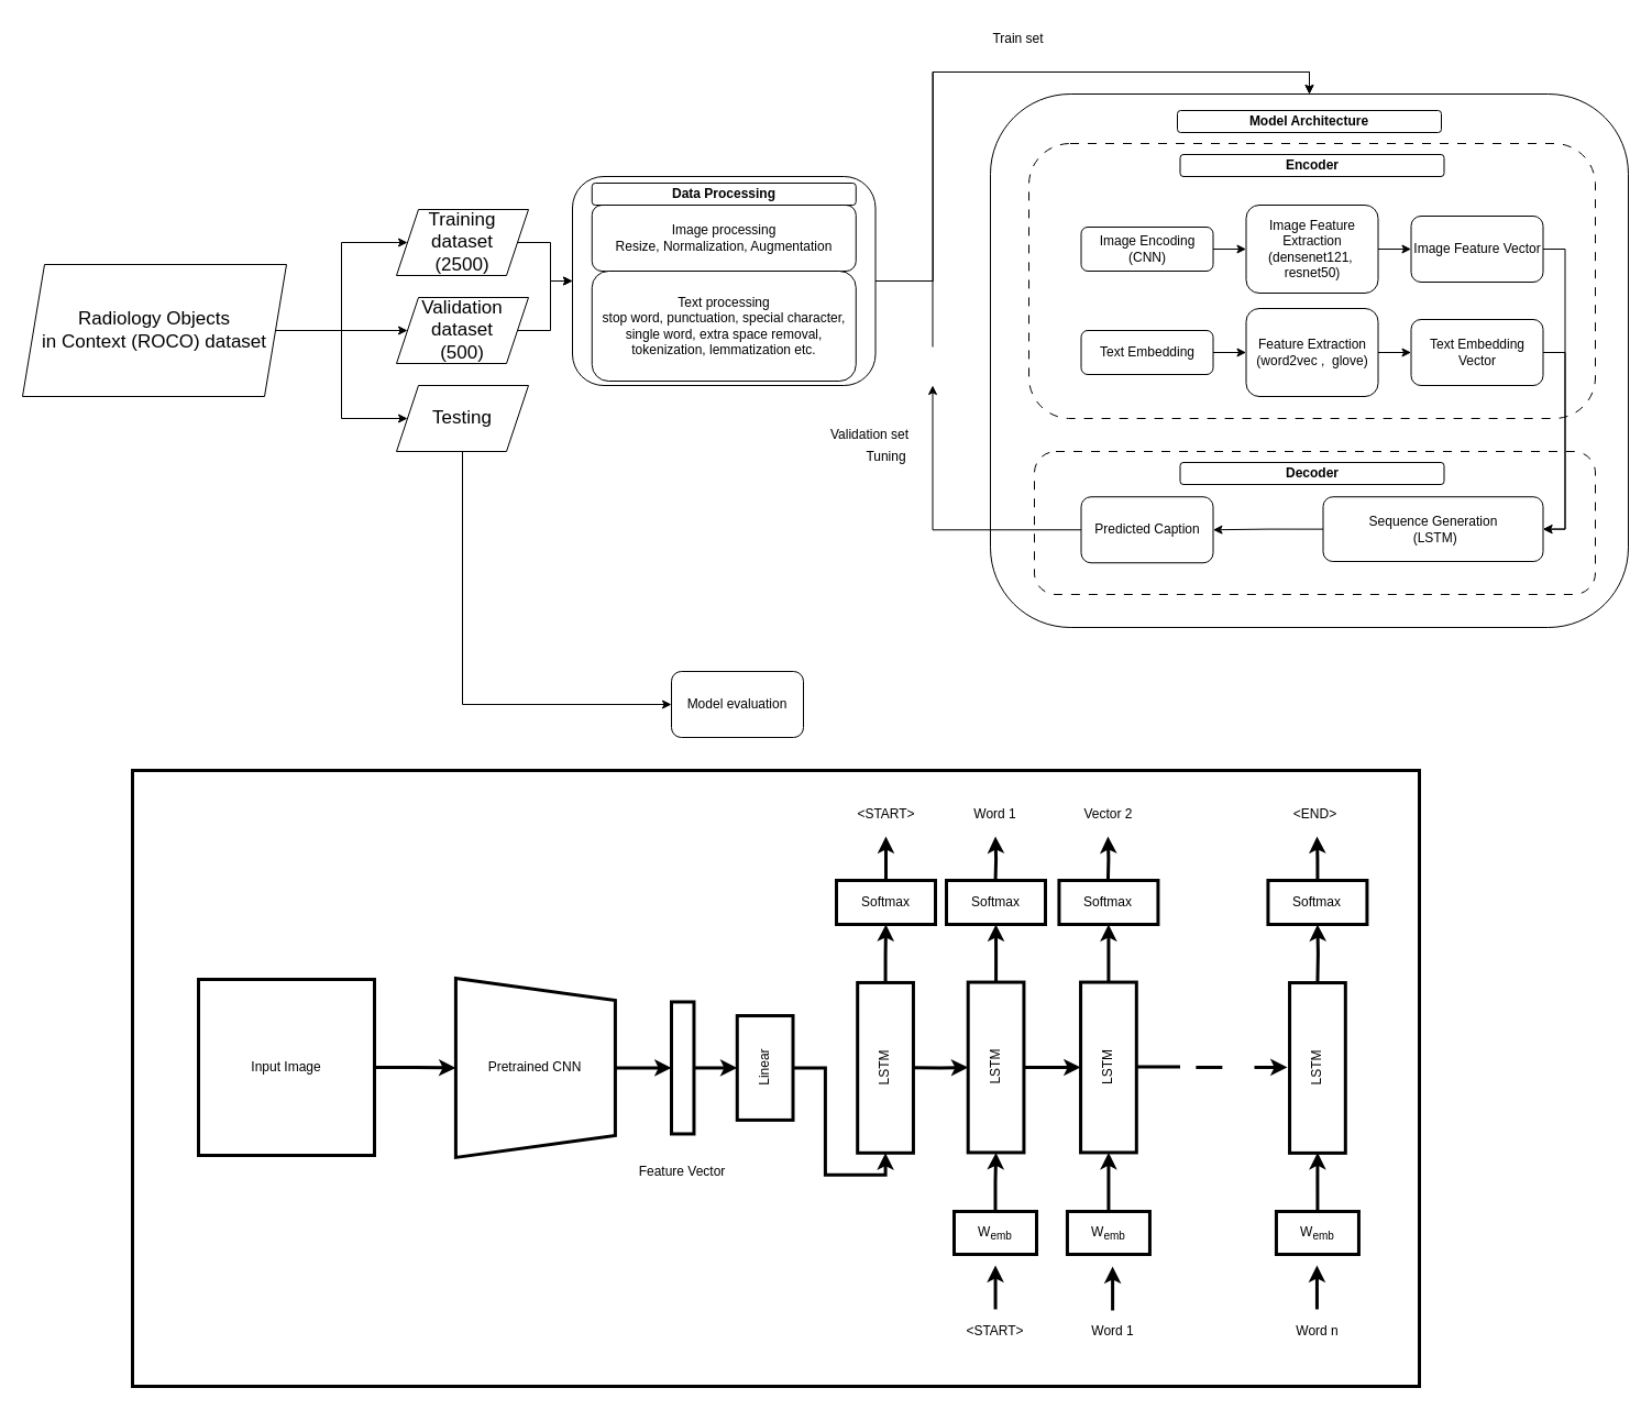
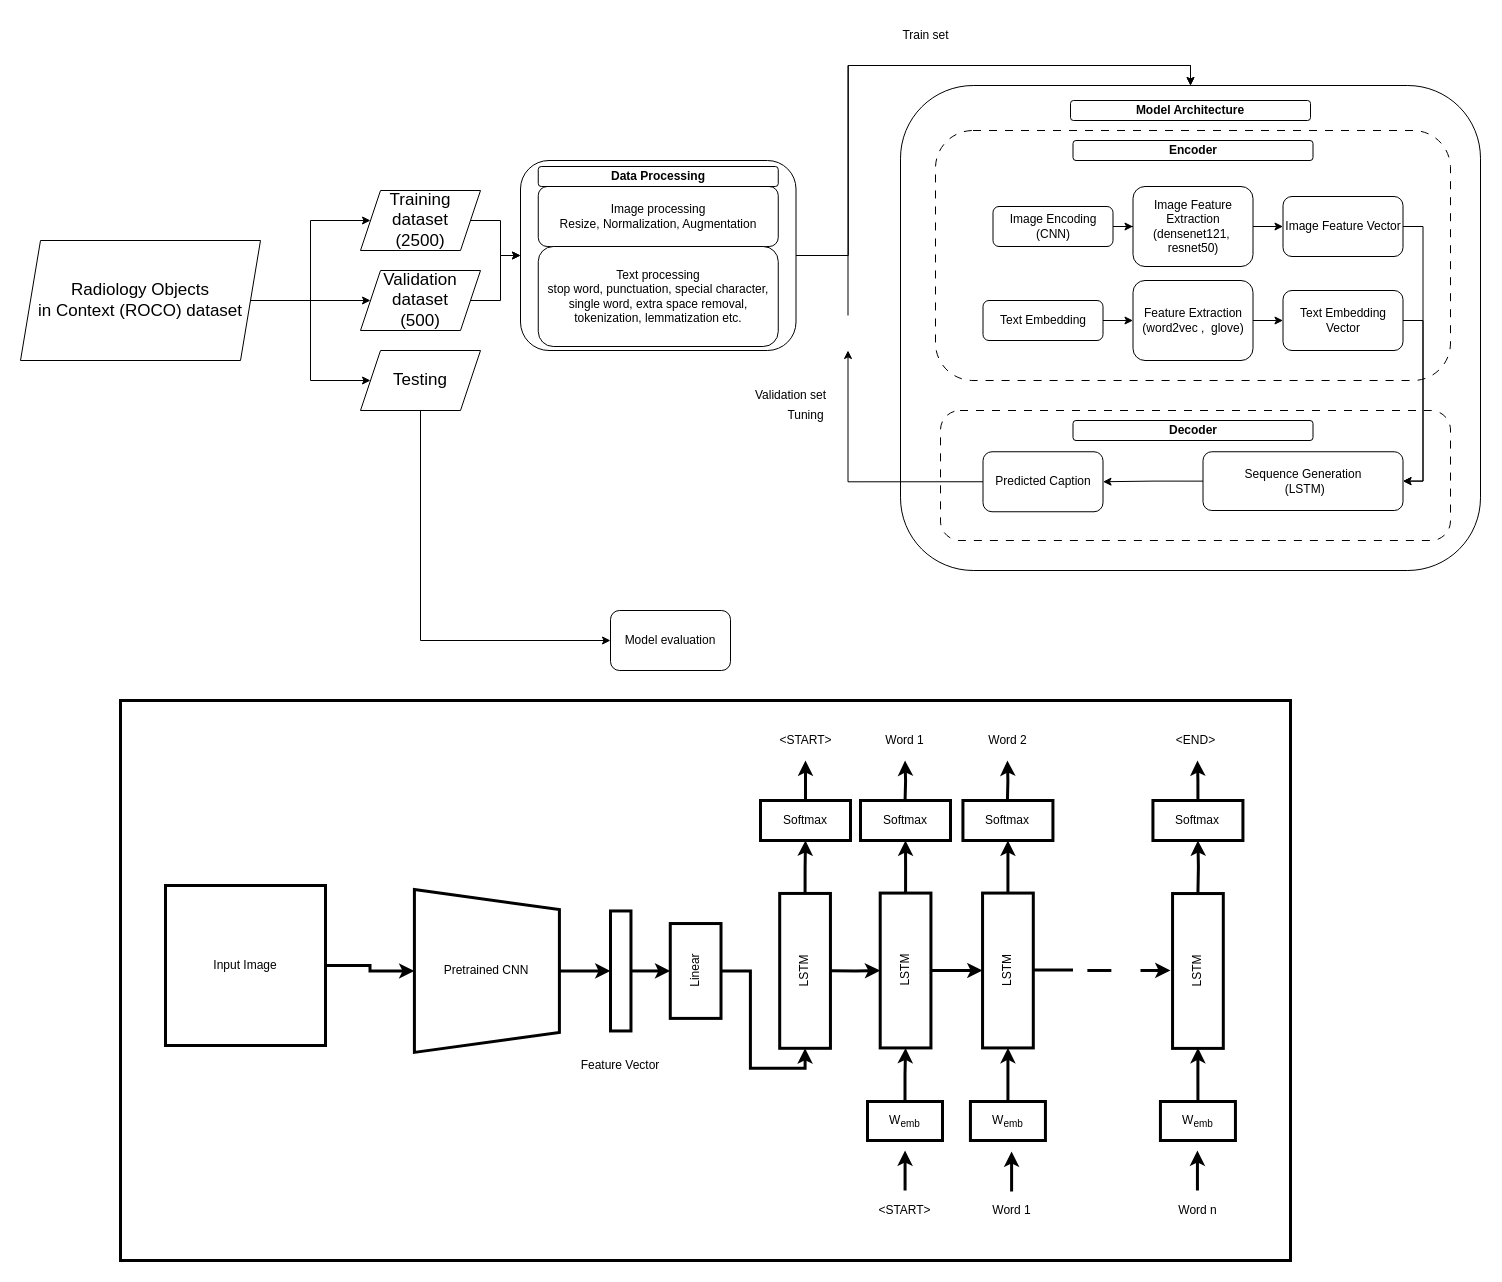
- <mxCell id="36" value="Image Encoding (CNN)" style="whiteSpace=wrap;html=1;rounded=1;" vertex="1" parent="35"><mxGeometry y="20" width="120" height="40" as="geometry" /></mxCell>
+ <mxCell id="36" value="Image Encoding (CNN)" style="whiteSpace=wrap;html=1;rounded=1;" vertex="1" parent="35"><mxGeometry x="10" y="20" width="120" height="40" as="geometry" /></mxCell>
- <mxCell id="95" value="Vector 2" style="text;html=1;strokeColor=none;fillColor=none;align=center;verticalAlign=middle;whiteSpace=wrap;rounded=0;strokeWidth=3;" vertex="1" parent="1"><mxGeometry x="974.09" y="730" width="66.67" height="20" as="geometry" /></mxCell>
+ <mxCell id="95" value="Word 2" style="text;html=1;strokeColor=none;fillColor=none;align=center;verticalAlign=middle;whiteSpace=wrap;rounded=0;strokeWidth=3;" vertex="1" parent="1"><mxGeometry x="974.09" y="730" width="66.67" height="20" as="geometry" /></mxCell>
- <mxCell id="52" value="Input Image&lt;br&gt;" style="whiteSpace=wrap;html=1;aspect=fixed;strokeWidth=3;" vertex="1" parent="1"><mxGeometry x="180" y="890" width="160" height="160" as="geometry" /></mxCell>
+ <mxCell id="52" value="Input Image&lt;br&gt;" style="whiteSpace=wrap;html=1;aspect=fixed;strokeWidth=3;" vertex="1" parent="1"><mxGeometry x="165" y="885" width="160" height="160" as="geometry" /></mxCell>
